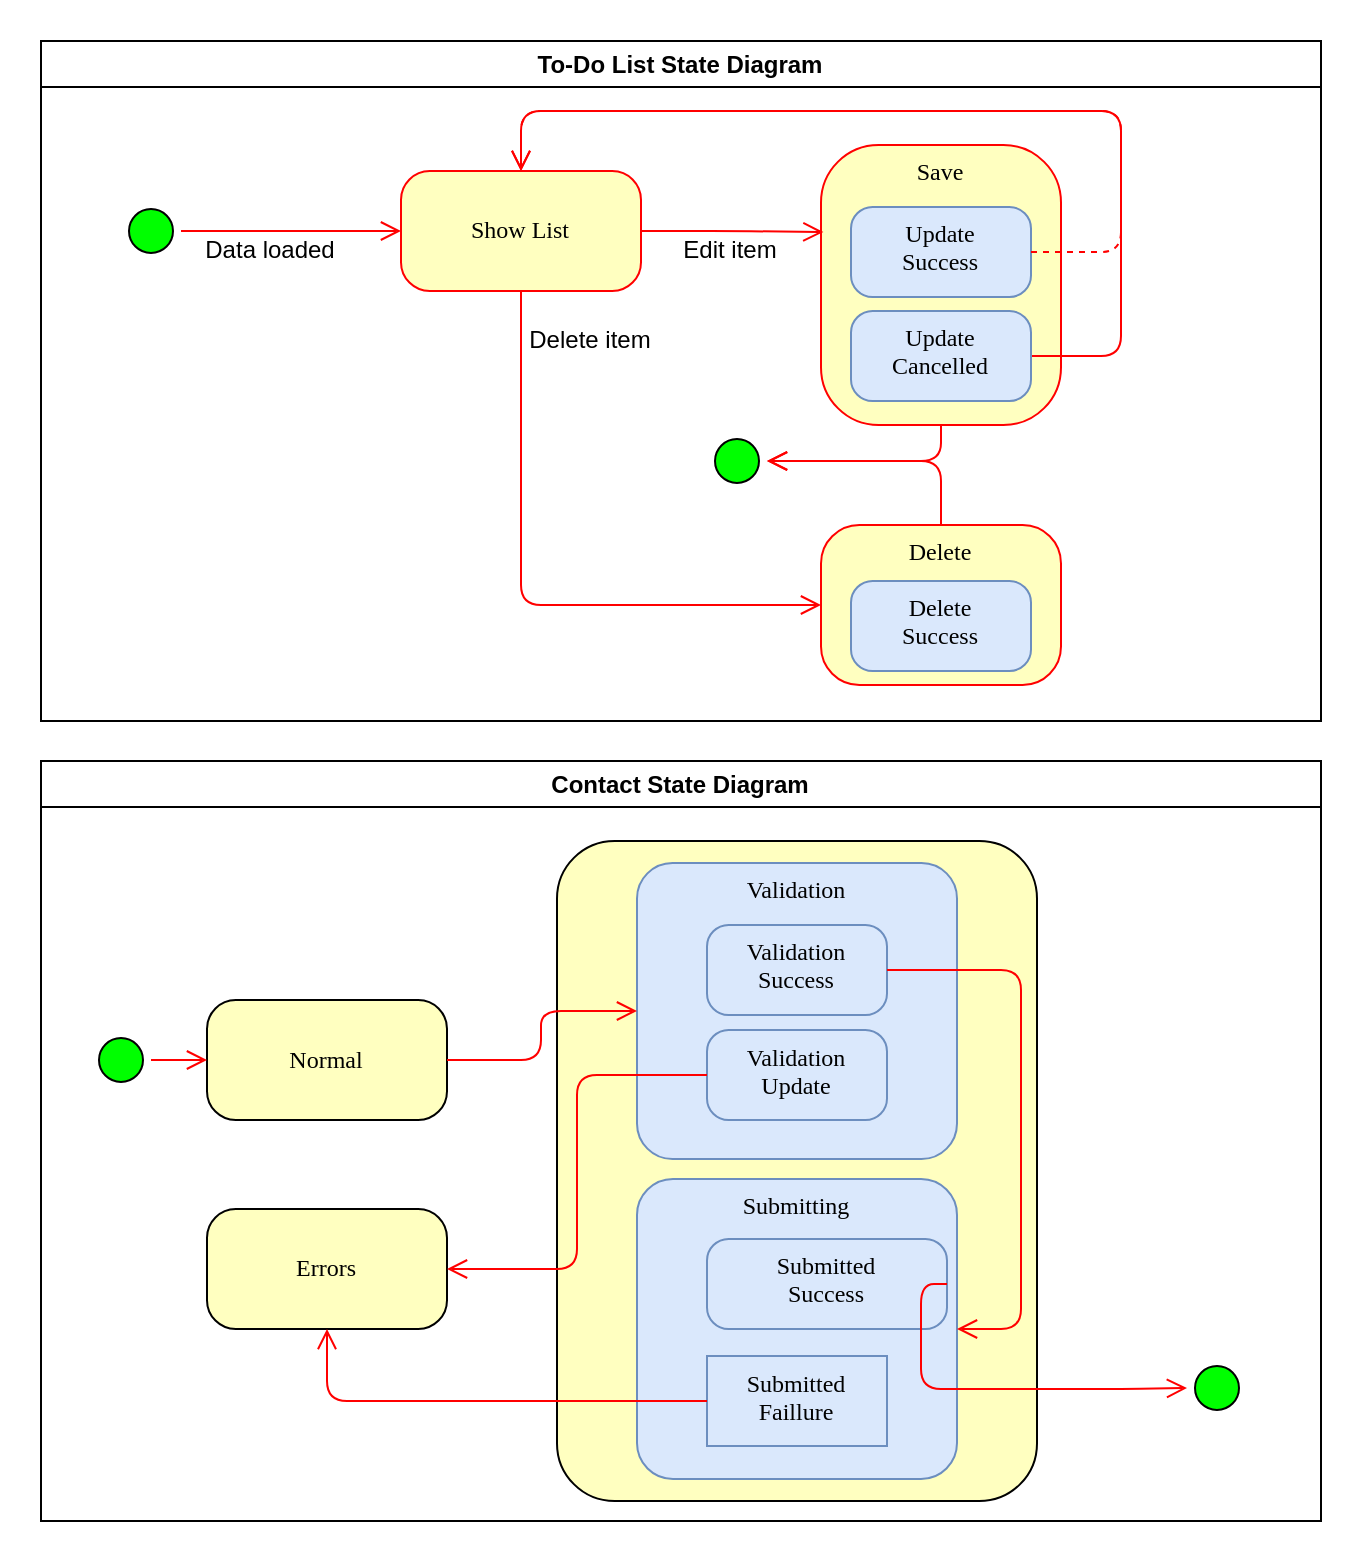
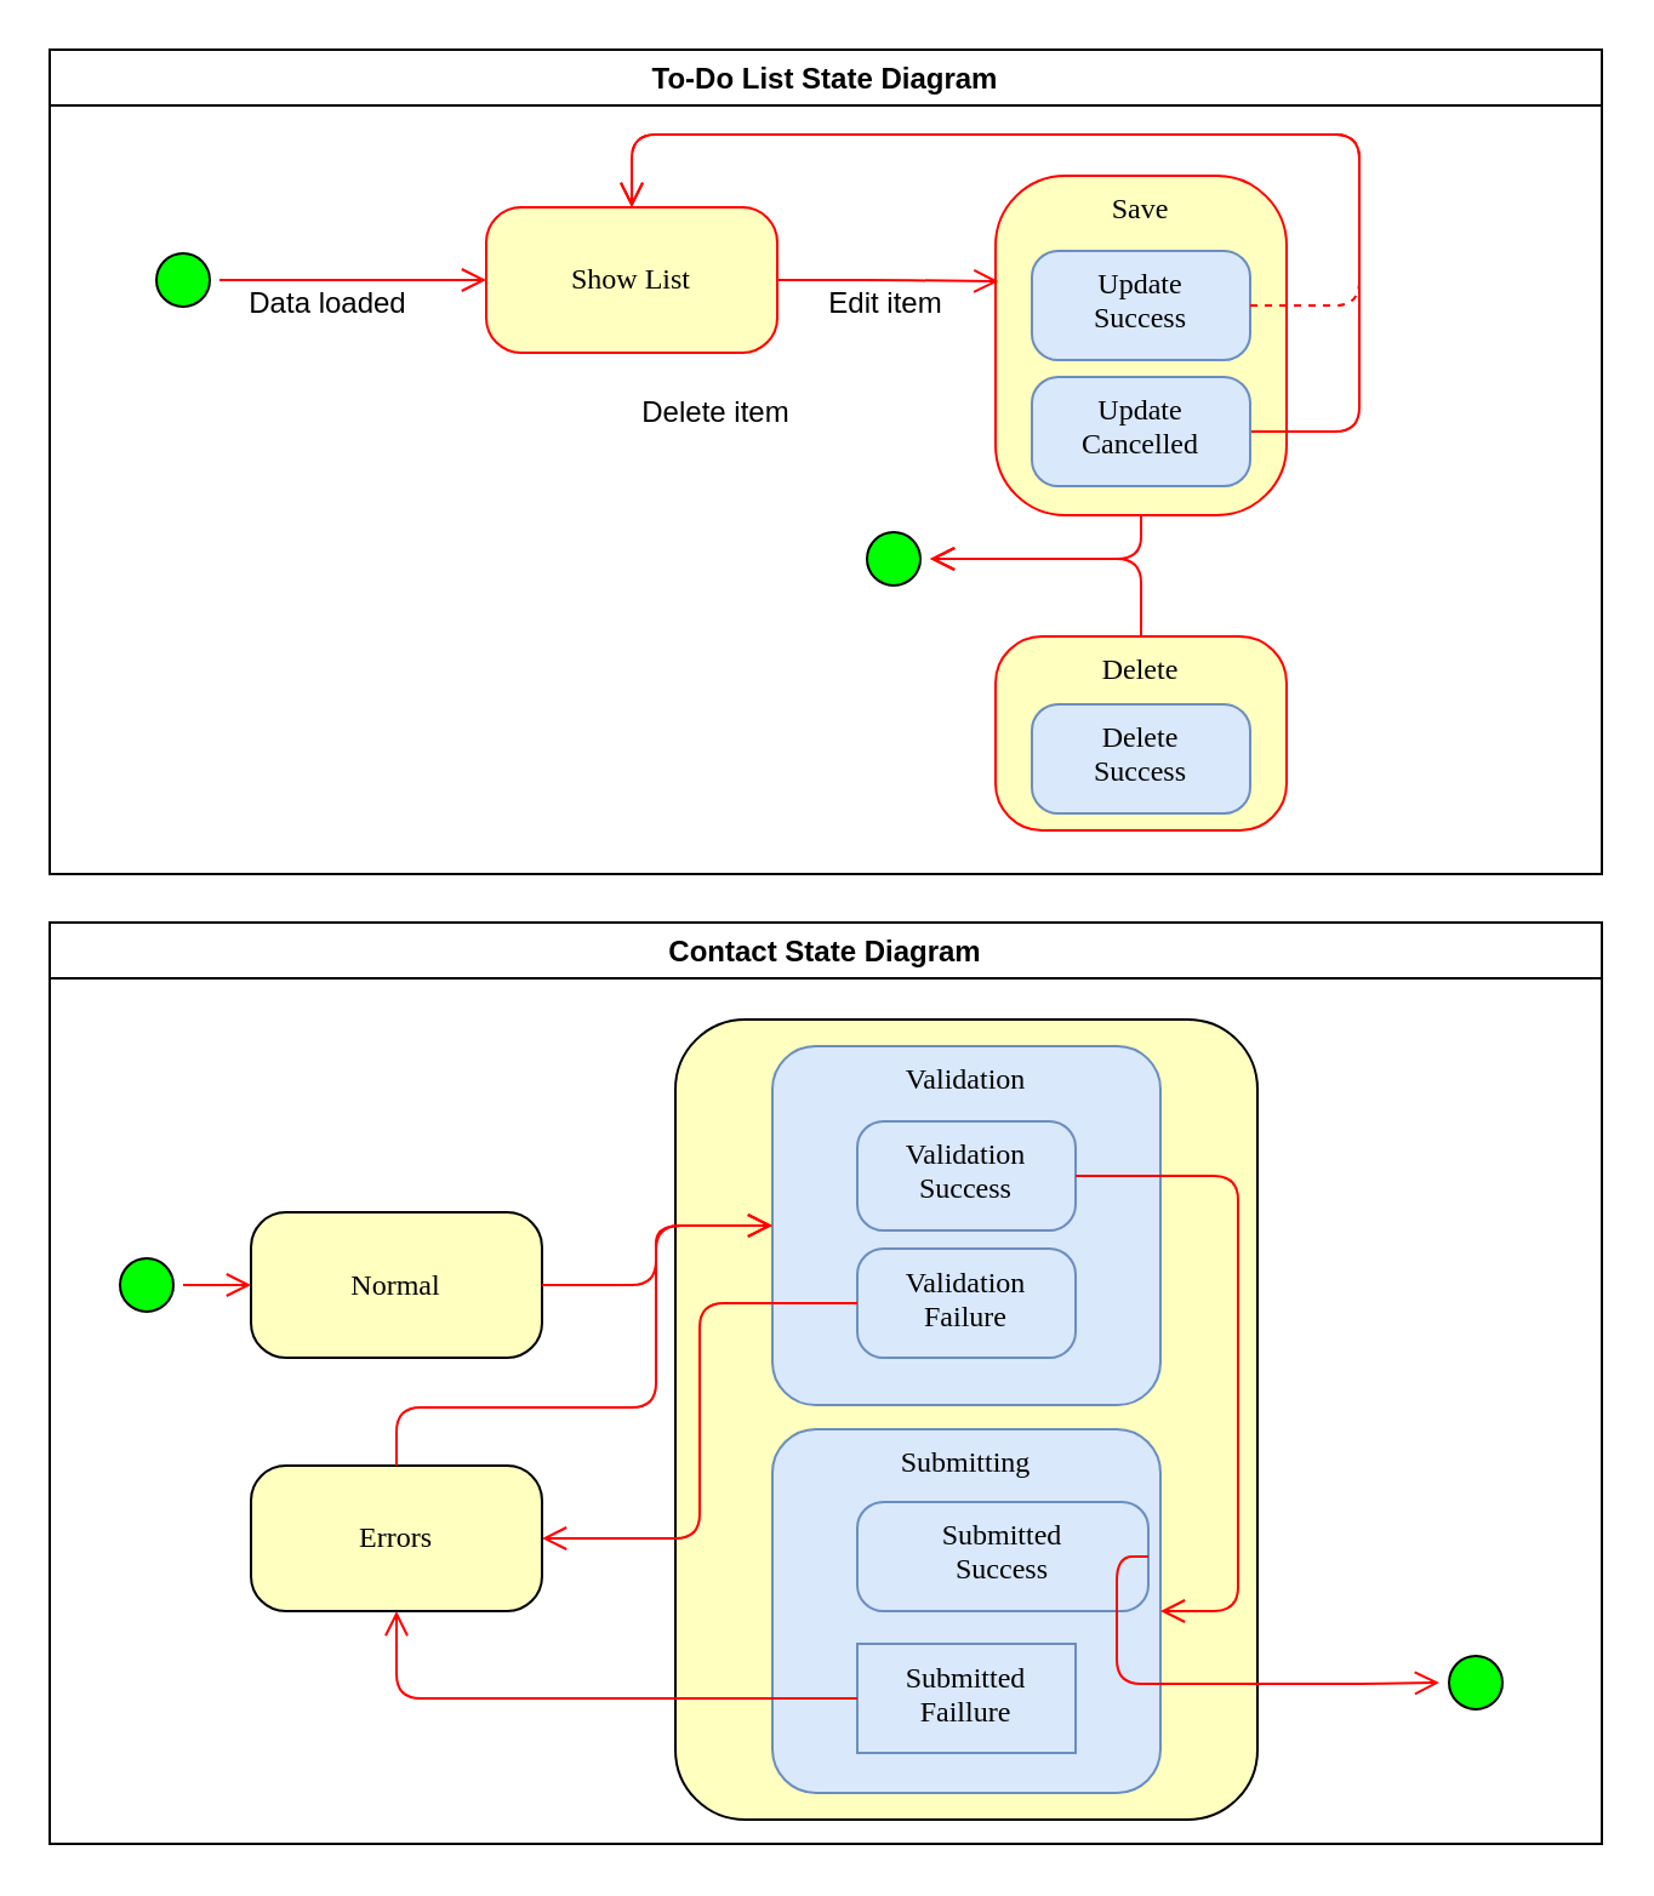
- <mxCell id="14" style="edgeStyle=orthogonalEdgeStyle;html=1;labelBackgroundColor=none;endArrow=open;endSize=8;strokeColor=#ff0000;fontFamily=Verdana;fontSize=12;align=left;exitX=0.5;exitY=1;exitDx=0;exitDy=0;entryX=0;entryY=0.5;entryDx=0;entryDy=0;" edge="1" parent="1" source="3" target="12"><mxGeometry relative="1" as="geometry"><mxPoint x="330" y="145" as="sourcePoint" /><mxPoint x="420" y="145" as="targetPoint" /></mxGeometry></mxCell>
- <mxCell id="32" value="Validation&lt;div&gt;Update&lt;/div&gt;" style="rounded=1;whiteSpace=wrap;html=1;arcSize=24;fillColor=#dae8fc;strokeColor=#6c8ebf;shadow=0;comic=0;labelBackgroundColor=none;fontFamily=Verdana;fontSize=12;align=center;verticalAlign=top;" vertex="1" parent="21"><mxGeometry x="333" y="134.5" width="90" height="45" as="geometry" /></mxCell>
+ <mxCell id="32" value="Validation&lt;div&gt;Failure&lt;/div&gt;" style="rounded=1;whiteSpace=wrap;html=1;arcSize=24;fillColor=#dae8fc;strokeColor=#6c8ebf;shadow=0;comic=0;labelBackgroundColor=none;fontFamily=Verdana;fontSize=12;align=center;verticalAlign=top;" vertex="1" parent="21"><mxGeometry x="333" y="134.5" width="90" height="45" as="geometry" /></mxCell>
+ <mxCell id="36" style="edgeStyle=orthogonalEdgeStyle;html=1;labelBackgroundColor=none;endArrow=open;endSize=8;strokeColor=#ff0000;fontFamily=Verdana;fontSize=12;align=left;entryX=0;entryY=0.5;entryDx=0;entryDy=0;exitX=0.5;exitY=0;exitDx=0;exitDy=0;" edge="1" parent="21" source="27" target="30"><mxGeometry relative="1" as="geometry"><mxPoint x="223" y="170" as="sourcePoint" /><mxPoint x="280" y="210" as="targetPoint" /><Array as="points"><mxPoint x="143" y="200" /><mxPoint x="250" y="200" /><mxPoint x="250" y="125" /></Array></mxGeometry></mxCell>
